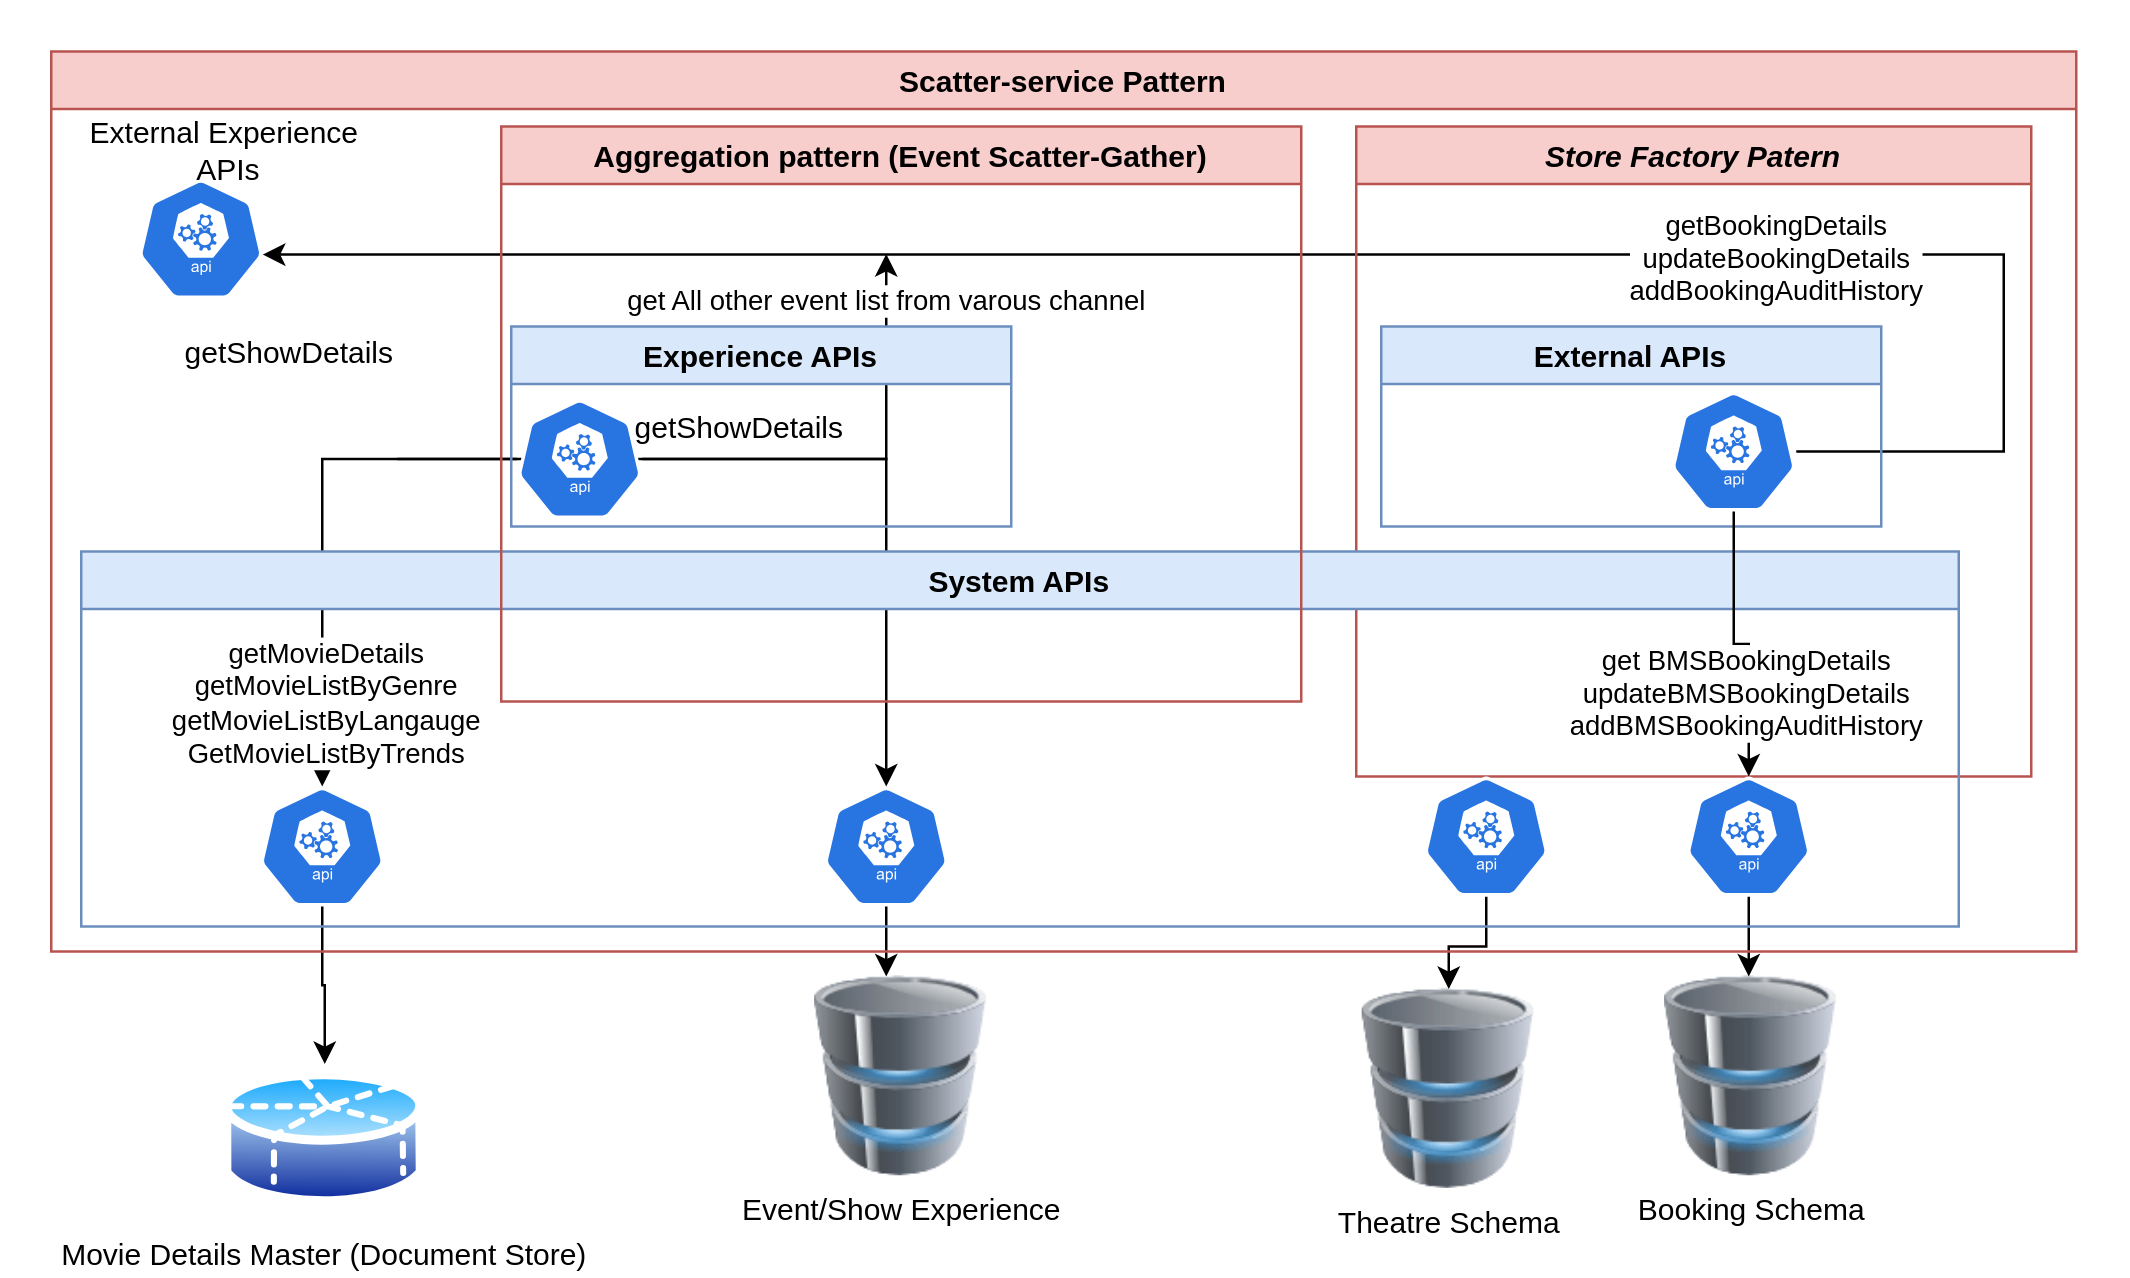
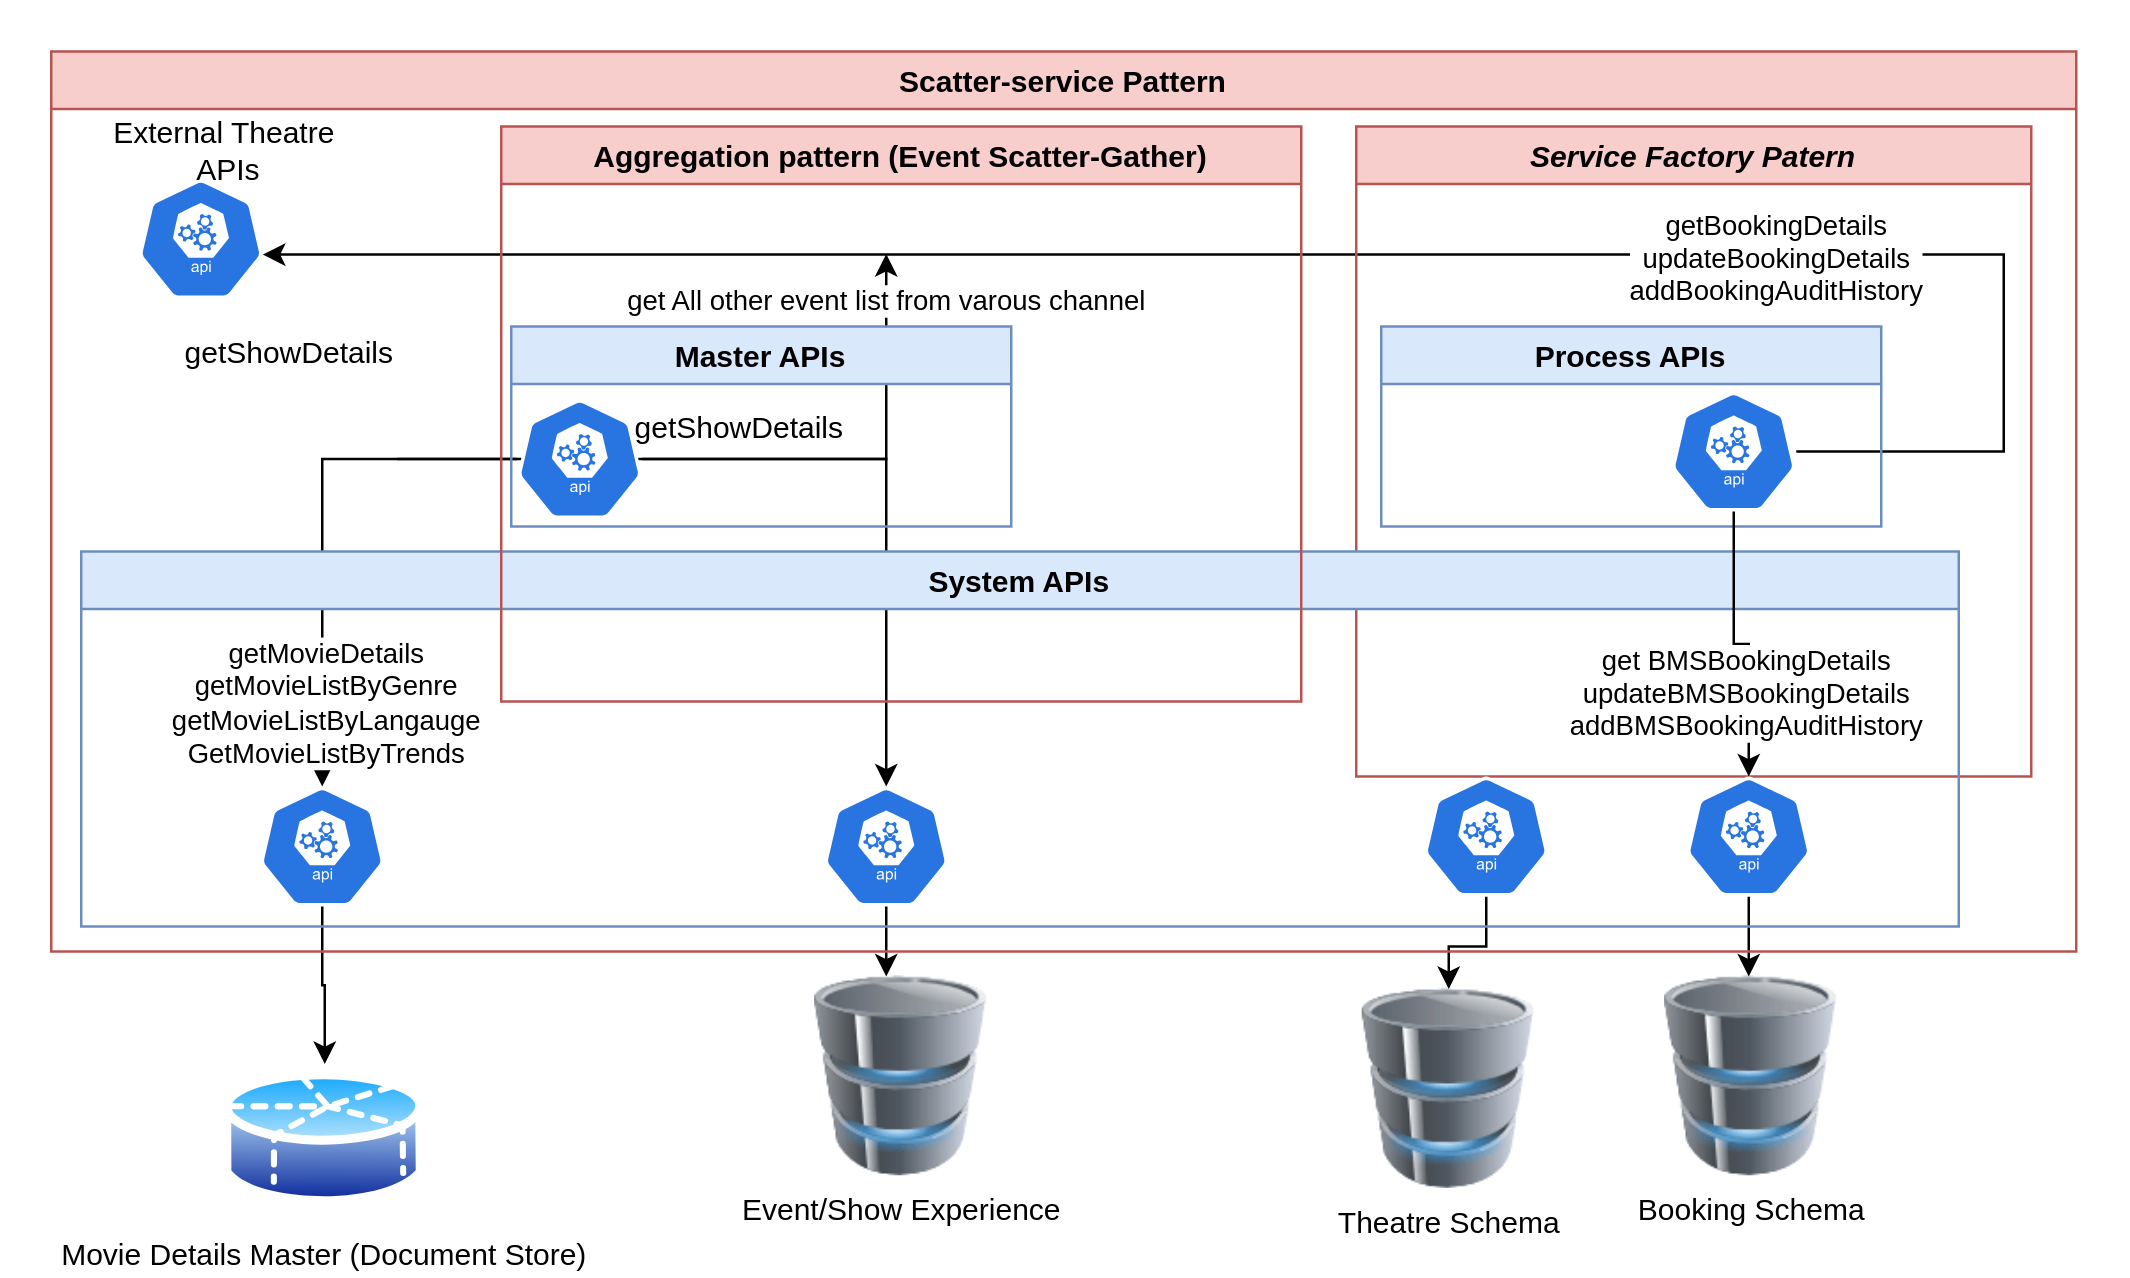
- <mxCell id="6" value="External Experience&lt;br&gt;&amp;nbsp;APIs" style="text;html=1;align=center;verticalAlign=middle;resizable=0;points=[];autosize=1;strokeColor=none;fillColor=none;" parent="1" vertex="1"><mxGeometry x="33.86" y="40" width="110" height="40" as="geometry" /></mxCell>
+ <mxCell id="6" value="External Theatre&lt;br&gt;&amp;nbsp;APIs" style="text;html=1;align=center;verticalAlign=middle;resizable=0;points=[];autosize=1;strokeColor=none;fillColor=none;" parent="1" vertex="1"><mxGeometry x="33.86" y="40" width="110" height="40" as="geometry" /></mxCell>
- <mxCell id="20" value="Store Factory Patern" style="swimlane;fontStyle=3;fillColor=#f8cecc;strokeColor=#b85450;" parent="1" vertex="1"><mxGeometry x="542" y="50" width="270" height="260" as="geometry" /></mxCell>
+ <mxCell id="20" value="Service Factory Patern" style="swimlane;fontStyle=3;fillColor=#f8cecc;strokeColor=#b85450;" parent="1" vertex="1"><mxGeometry x="542" y="50" width="270" height="260" as="geometry" /></mxCell>
- <mxCell id="29" value="Experience APIs" style="swimlane;fillColor=#dae8fc;strokeColor=#6c8ebf;" parent="27" vertex="1"><mxGeometry x="4" y="80" width="200" height="80" as="geometry" /></mxCell>
+ <mxCell id="29" value="Master APIs" style="swimlane;fillColor=#dae8fc;strokeColor=#6c8ebf;" parent="27" vertex="1"><mxGeometry x="4" y="80" width="200" height="80" as="geometry" /></mxCell>
- <mxCell id="25" value="External APIs" style="swimlane;fillColor=#dae8fc;strokeColor=#6c8ebf;" parent="20" vertex="1"><mxGeometry x="10" y="80" width="200" height="80" as="geometry" /></mxCell>
+ <mxCell id="25" value="Process APIs" style="swimlane;fillColor=#dae8fc;strokeColor=#6c8ebf;" parent="20" vertex="1"><mxGeometry x="10" y="80" width="200" height="80" as="geometry" /></mxCell>
